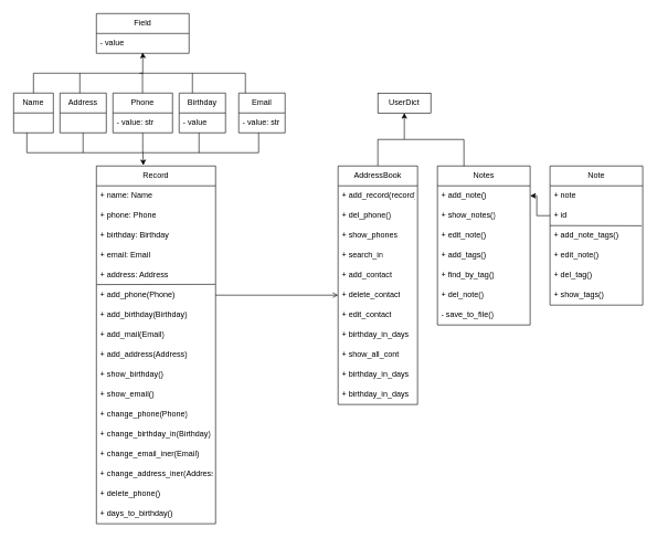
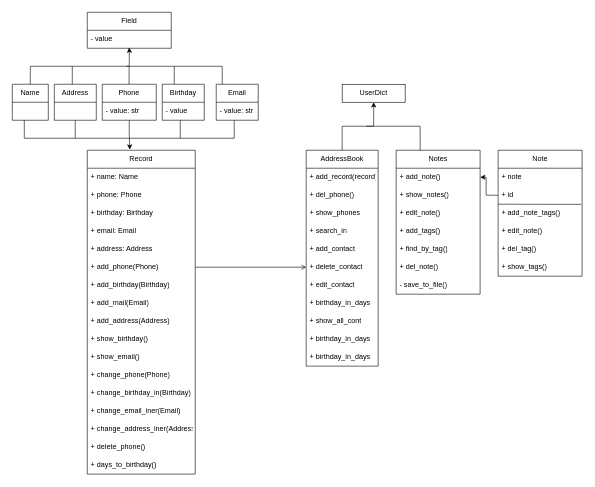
- <mxCell id="17" value="UserDict" style="rounded=0;whiteSpace=wrap;html=1;" vertex="1" parent="1"><mxGeometry x="570" y="140" width="80" height="30" as="geometry" /></mxCell>
+ <mxCell id="17" value="UserDict" style="rounded=0;whiteSpace=wrap;html=1;" vertex="1" parent="1"><mxGeometry x="570" y="140" width="105" height="30" as="geometry" /></mxCell>
- <mxCell id="38" value="" style="endArrow=none;html=1;rounded=0;exitX=0.002;exitY=-0.033;exitDx=0;exitDy=0;exitPerimeter=0;entryX=0.997;entryY=0.955;entryDx=0;entryDy=0;entryPerimeter=0;" edge="1" parent="32" source="39" target="37"><mxGeometry width="50" height="50" relative="1" as="geometry"><mxPoint x="40" y="179.33" as="sourcePoint" /><mxPoint x="140" y="179" as="targetPoint" /></mxGeometry></mxCell>
